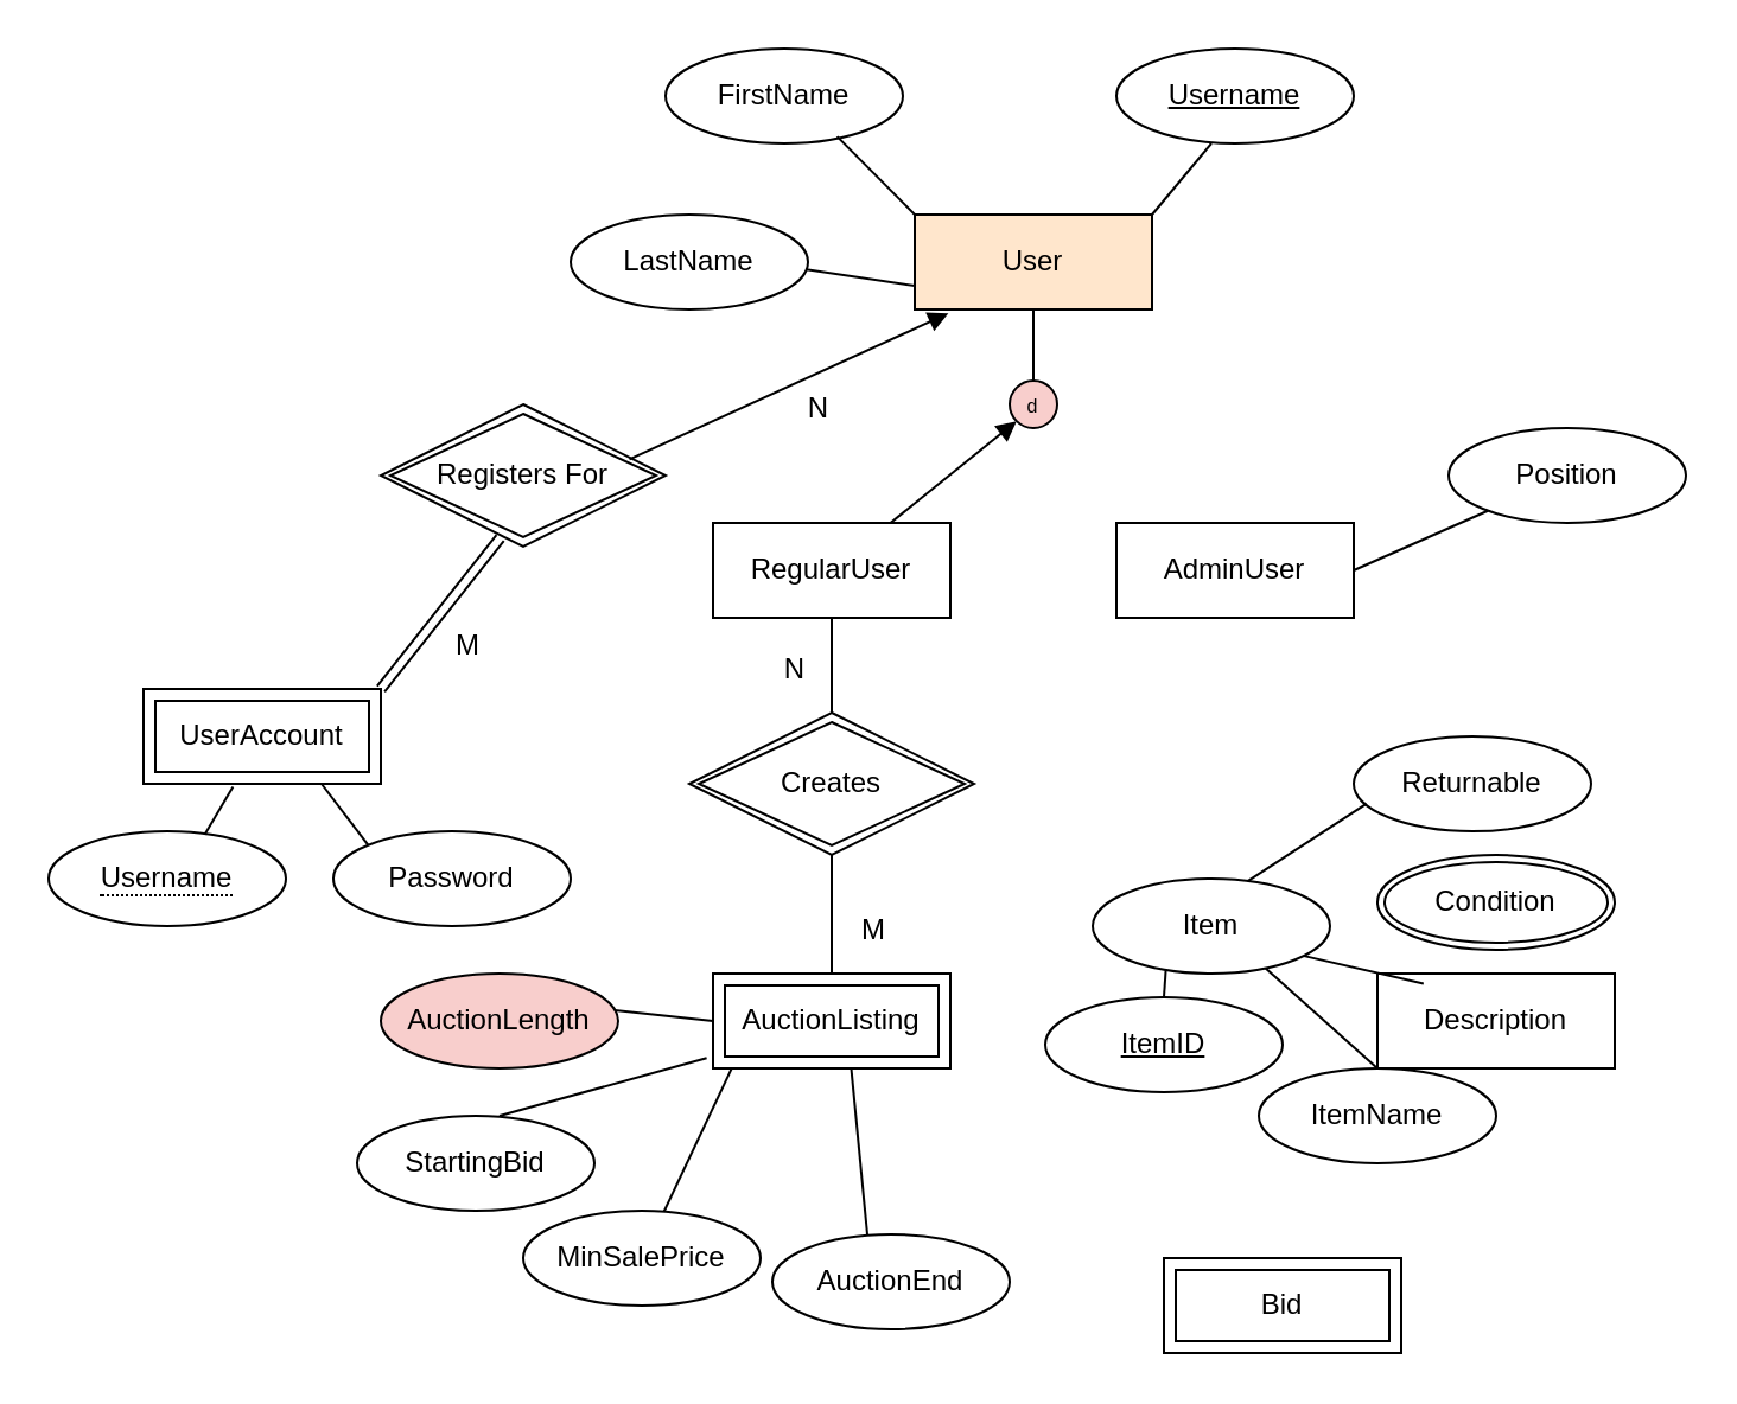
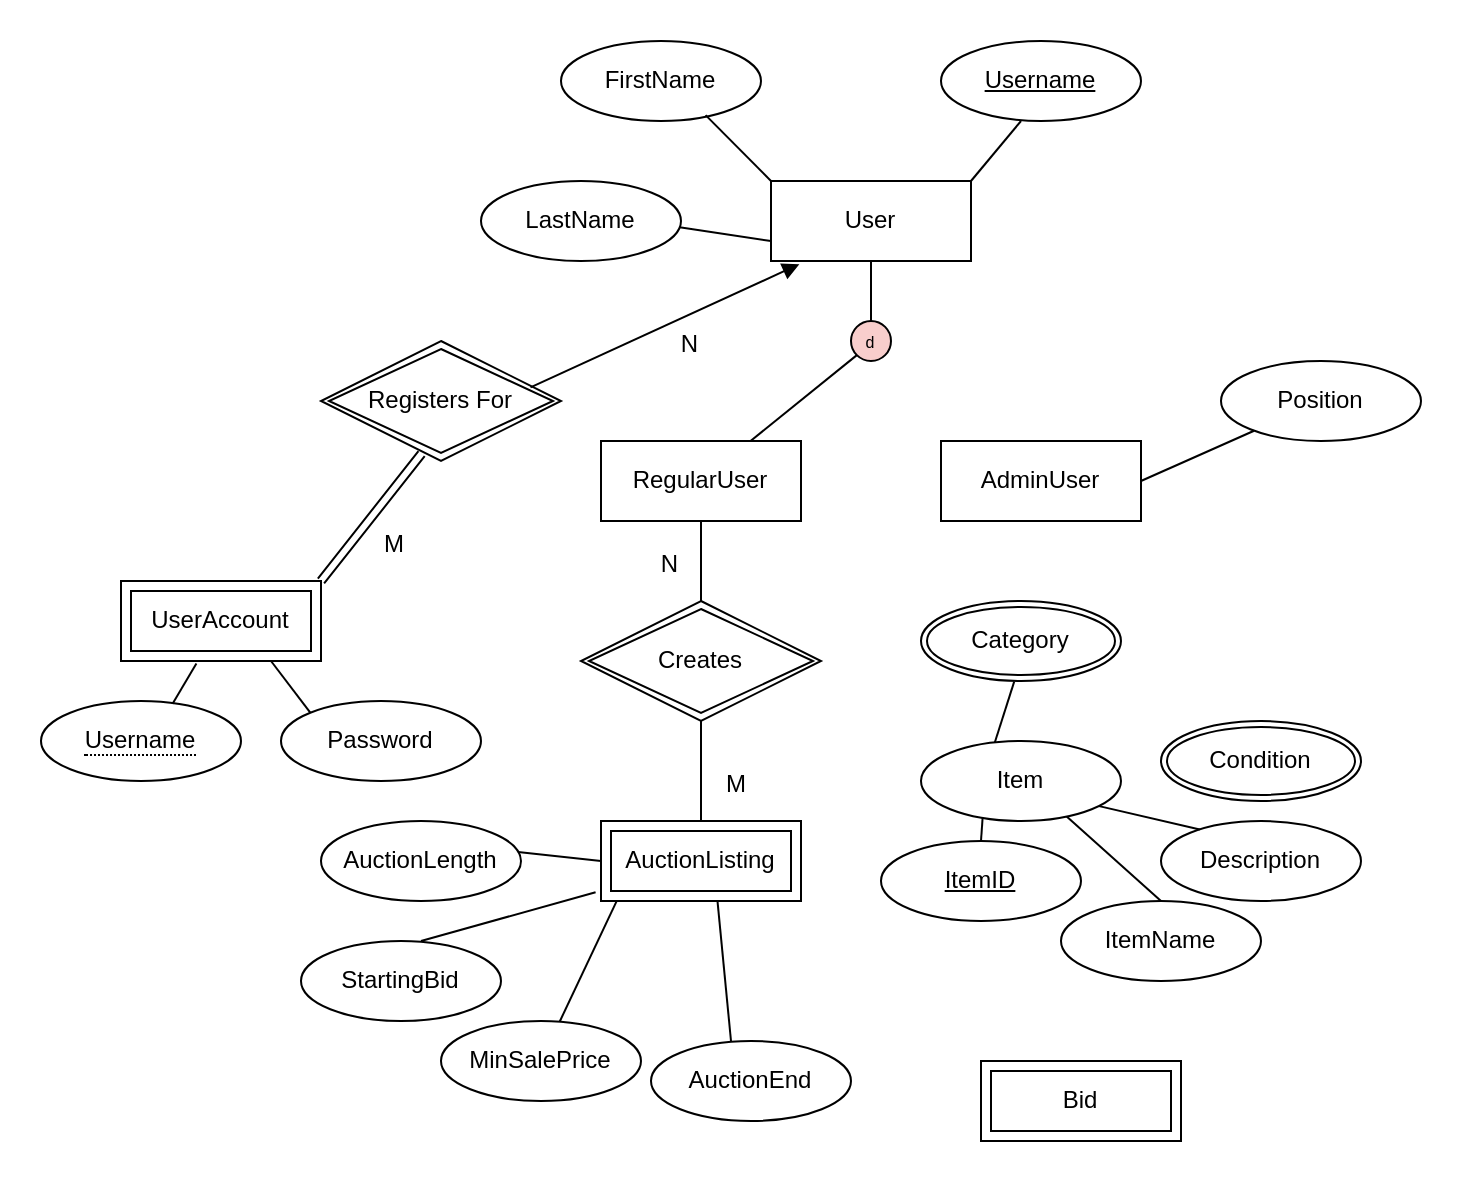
- <mxCell id="2" value="User" style="whiteSpace=wrap;html=1;align=center;fillColor=#ffe6cc;" vertex="1" parent="1"><mxGeometry x="385" y="90" width="100" height="40" as="geometry" /></mxCell>
+ <mxCell id="2" value="User" style="whiteSpace=wrap;html=1;align=center;" vertex="1" parent="1"><mxGeometry x="385" y="90" width="100" height="40" as="geometry" /></mxCell>
- <mxCell id="8" value="" style="endArrow=block;html=1;rounded=0;entryX=0;entryY=1;entryDx=0;entryDy=0;" edge="1" parent="1" source="4" target="7"><mxGeometry width="50" height="50" relative="1" as="geometry"><mxPoint x="375" y="260" as="sourcePoint" /><mxPoint x="425" y="210" as="targetPoint" /></mxGeometry></mxCell>
+ <mxCell id="8" value="" style="endArrow=none;html=1;rounded=0;entryX=0;entryY=1;entryDx=0;entryDy=0;" edge="1" parent="1" source="4" target="7"><mxGeometry width="50" height="50" relative="1" as="geometry"><mxPoint x="375" y="260" as="sourcePoint" /><mxPoint x="425" y="210" as="targetPoint" /></mxGeometry></mxCell>
+ <mxCell id="48" value="Category" style="ellipse;shape=doubleEllipse;margin=3;whiteSpace=wrap;html=1;align=center;" vertex="1" parent="1"><mxGeometry x="460" y="300" width="100" height="40" as="geometry" /></mxCell>
- <mxCell id="34" value="Returnable" style="ellipse;whiteSpace=wrap;html=1;align=center;" vertex="1" parent="1"><mxGeometry x="570" y="310" width="100" height="40" as="geometry" /></mxCell>
- <mxCell id="38" value="" style="endArrow=none;html=1;rounded=0;exitX=0.653;exitY=0.027;exitDx=0;exitDy=0;exitPerimeter=0;entryX=0.053;entryY=0.712;entryDx=0;entryDy=0;entryPerimeter=0;" edge="1" parent="1" source="49" target="34"><mxGeometry width="50" height="50" relative="1" as="geometry"><mxPoint x="410" y="470" as="sourcePoint" /><mxPoint x="460" y="420" as="targetPoint" /></mxGeometry></mxCell>
+ <mxCell id="35" value="" style="endArrow=none;html=1;rounded=0;entryX=0.466;entryY=1.008;entryDx=0;entryDy=0;exitX=0.369;exitY=0.018;exitDx=0;exitDy=0;exitPerimeter=0;entryPerimeter=0;" edge="1" parent="1" source="49" target="48"><mxGeometry width="50" height="50" relative="1" as="geometry"><mxPoint x="268.7" y="436.52" as="sourcePoint" /><mxPoint x="400" y="410" as="targetPoint" /></mxGeometry></mxCell>
- <mxCell id="41" value="AuctionLength" style="ellipse;whiteSpace=wrap;html=1;align=center;fillColor=#f8cecc;" vertex="1" parent="1"><mxGeometry x="160" y="410" width="100" height="40" as="geometry" /></mxCell>
+ <mxCell id="41" value="AuctionLength" style="ellipse;whiteSpace=wrap;html=1;align=center;" vertex="1" parent="1"><mxGeometry x="160" y="410" width="100" height="40" as="geometry" /></mxCell>
- <mxCell id="33" value="Description" style="whiteSpace=wrap;html=1;align=center;rounded=0;" vertex="1" parent="1"><mxGeometry x="580" y="410" width="100" height="40" as="geometry" /></mxCell>
+ <mxCell id="33" value="Description" style="ellipse;whiteSpace=wrap;html=1;align=center;" vertex="1" parent="1"><mxGeometry x="580" y="410" width="100" height="40" as="geometry" /></mxCell>
